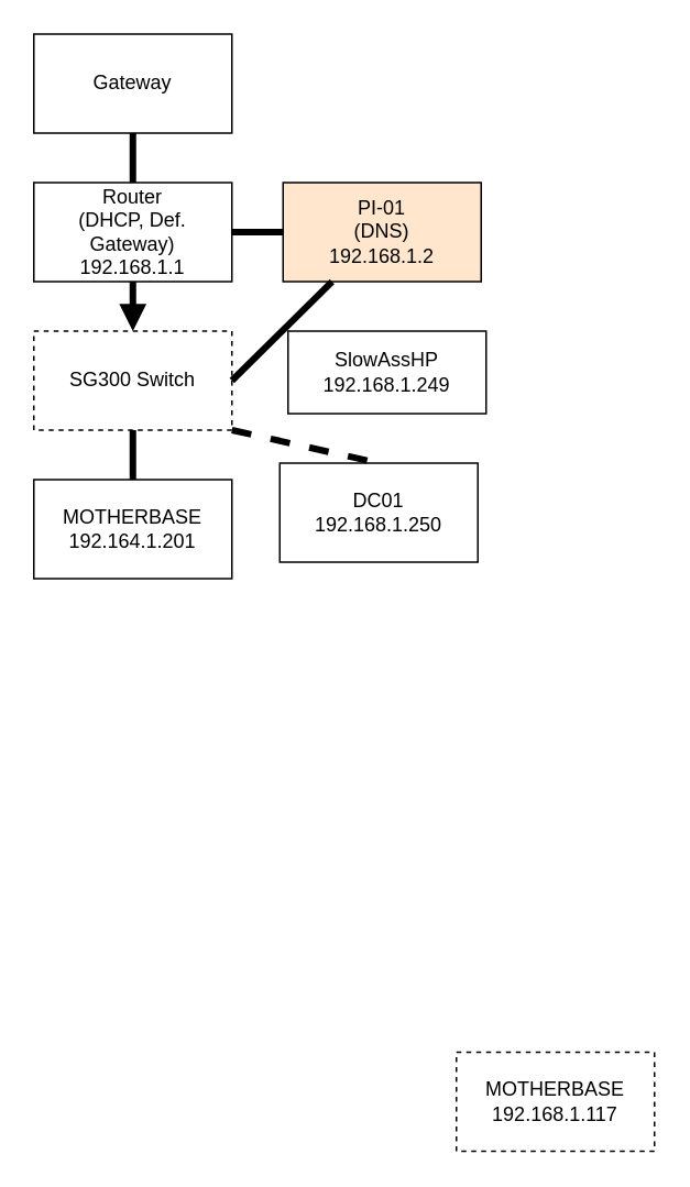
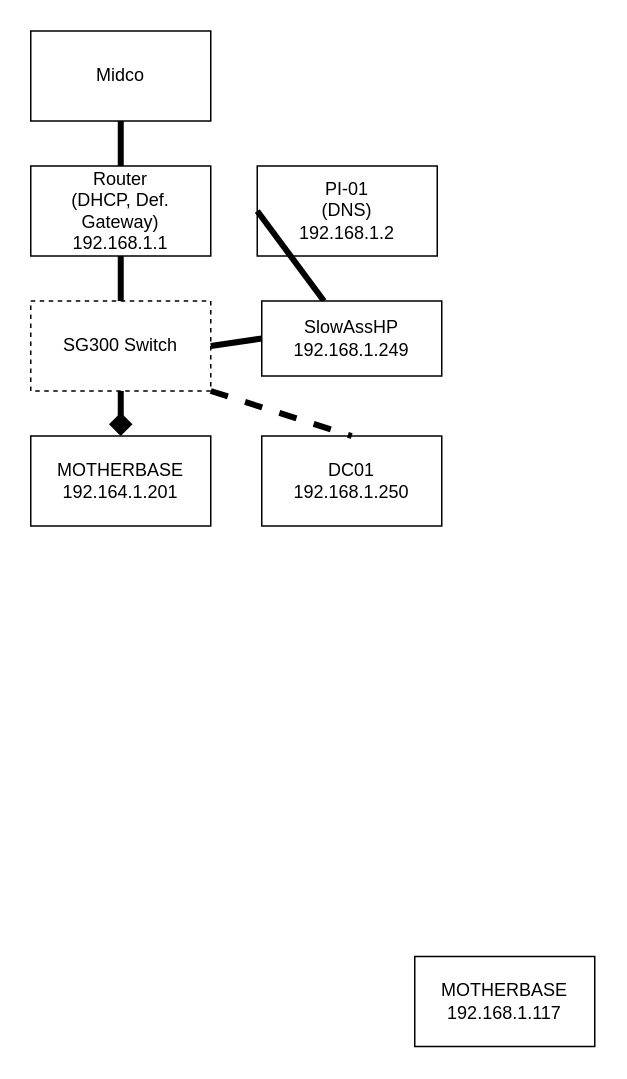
- <mxCell id="4" value="Gateway" style="rounded=0;whiteSpace=wrap;html=1;fontFamily=Helvetica;" parent="3" vertex="1"><mxGeometry width="120" height="60" as="geometry" /></mxCell>
+ <mxCell id="4" value="Midco" style="rounded=0;whiteSpace=wrap;html=1;fontFamily=Helvetica;" parent="3" vertex="1"><mxGeometry width="120" height="60" as="geometry" /></mxCell>
- <mxCell id="8" value="" style="endArrow=none;html=1;rounded=0;fontFamily=Helvetica;entryX=1;entryY=0.5;entryDx=0;entryDy=0;strokeWidth=4;exitX=0;exitY=0.5;exitDx=0;exitDy=0;" parent="3" source="6" target="5" edge="1"><mxGeometry width="50" height="50" relative="1" as="geometry"><mxPoint x="160" y="160" as="sourcePoint" /><mxPoint x="70" y="70" as="targetPoint" /></mxGeometry></mxCell>
+ <mxCell id="8" value="" style="endArrow=none;html=1;rounded=0;fontFamily=Helvetica;strokeWidth=4;exitX=0;exitY=0.5;exitDx=0;exitDy=0;" parent="3" source="6" target="13" edge="1"><mxGeometry width="50" height="50" relative="1" as="geometry"><mxPoint x="160" y="160" as="sourcePoint" /><mxPoint x="70" y="70" as="targetPoint" /></mxGeometry></mxCell>
- <mxCell id="6" value="PI-01&lt;br&gt;(DNS)&lt;br&gt;192.168.1.2" style="rounded=0;whiteSpace=wrap;html=1;fontFamily=Helvetica;fillColor=#ffe6cc;" parent="3" vertex="1"><mxGeometry x="151" y="90" width="120" height="60" as="geometry" /></mxCell>
+ <mxCell id="6" value="PI-01&lt;br&gt;(DNS)&lt;br&gt;192.168.1.2" style="rounded=0;whiteSpace=wrap;html=1;fontFamily=Helvetica;" parent="3" vertex="1"><mxGeometry x="151" y="90" width="120" height="60" as="geometry" /></mxCell>
- <mxCell id="9" value="" style="endArrow=block;html=1;rounded=0;fontFamily=Helvetica;strokeWidth=4;exitX=0.5;exitY=1;exitDx=0;exitDy=0;entryX=0.5;entryY=0;entryDx=0;entryDy=0;" parent="2" source="5" target="10" edge="1"><mxGeometry width="50" height="50" relative="1" as="geometry"><mxPoint x="180" y="130" as="sourcePoint" /><mxPoint x="193" y="247" as="targetPoint" /></mxGeometry></mxCell>
+ <mxCell id="9" value="" style="endArrow=none;html=1;rounded=0;fontFamily=Helvetica;strokeWidth=4;exitX=0.5;exitY=1;exitDx=0;exitDy=0;entryX=0.5;entryY=0;entryDx=0;entryDy=0;" parent="2" source="5" target="10" edge="1"><mxGeometry width="50" height="50" relative="1" as="geometry"><mxPoint x="180" y="130" as="sourcePoint" /><mxPoint x="193" y="247" as="targetPoint" /></mxGeometry></mxCell>
- <mxCell id="16" value="" style="endArrow=none;html=1;rounded=0;fontFamily=Helvetica;strokeWidth=4;exitX=1;exitY=0.5;exitDx=0;exitDy=0;" parent="2" source="10" target="6" edge="1"><mxGeometry width="50" height="50" relative="1" as="geometry"><mxPoint x="100" y="250" as="sourcePoint" /><mxPoint x="224" y="280" as="targetPoint" /></mxGeometry></mxCell>
+ <mxCell id="16" value="" style="endArrow=none;html=1;rounded=0;fontFamily=Helvetica;strokeWidth=4;exitX=1;exitY=0.5;exitDx=0;exitDy=0;entryX=0;entryY=0.5;entryDx=0;entryDy=0;" parent="2" source="10" target="13" edge="1"><mxGeometry width="50" height="50" relative="1" as="geometry"><mxPoint x="100" y="250" as="sourcePoint" /><mxPoint x="224" y="280" as="targetPoint" /></mxGeometry></mxCell>
- <mxCell id="11" value="" style="endArrow=none;html=1;rounded=0;fontFamily=Helvetica;strokeWidth=4;exitX=0.5;exitY=1;exitDx=0;exitDy=0;entryX=0.5;entryY=0;entryDx=0;entryDy=0;" parent="2" source="10" target="12" edge="1"><mxGeometry width="50" height="50" relative="1" as="geometry"><mxPoint x="70" y="160" as="sourcePoint" /><mxPoint x="143" y="252" as="targetPoint" /></mxGeometry></mxCell>
+ <mxCell id="11" value="" style="endArrow=diamond;html=1;rounded=0;fontFamily=Helvetica;strokeWidth=4;exitX=0.5;exitY=1;exitDx=0;exitDy=0;entryX=0.5;entryY=0;entryDx=0;entryDy=0;" parent="2" source="10" target="12" edge="1"><mxGeometry width="50" height="50" relative="1" as="geometry"><mxPoint x="70" y="160" as="sourcePoint" /><mxPoint x="143" y="252" as="targetPoint" /></mxGeometry></mxCell>
- <mxCell id="14" value="DC01&lt;br&gt;192.168.1.250" style="rounded=0;whiteSpace=wrap;html=1;fontFamily=Helvetica;" parent="2" vertex="1"><mxGeometry x="149" y="260" width="120" height="60" as="geometry" /></mxCell>
+ <mxCell id="14" value="DC01&lt;br&gt;192.168.1.250" style="rounded=0;whiteSpace=wrap;html=1;fontFamily=Helvetica;" parent="2" vertex="1"><mxGeometry x="154" y="270" width="120" height="60" as="geometry" /></mxCell>
- <mxCell id="17" value="MOTHERBASE&lt;br&gt;192.168.1.117" style="rounded=0;whiteSpace=wrap;html=1;fontFamily=Helvetica;dashed=1;" parent="1" vertex="1"><mxGeometry x="276" y="637" width="120" height="60" as="geometry" /></mxCell>
+ <mxCell id="17" value="MOTHERBASE&lt;br&gt;192.168.1.117" style="rounded=0;whiteSpace=wrap;html=1;fontFamily=Helvetica;" parent="1" vertex="1"><mxGeometry x="276" y="637" width="120" height="60" as="geometry" /></mxCell>
